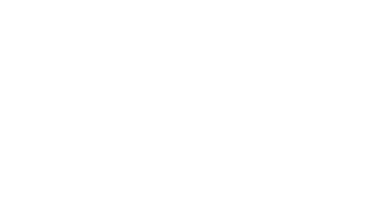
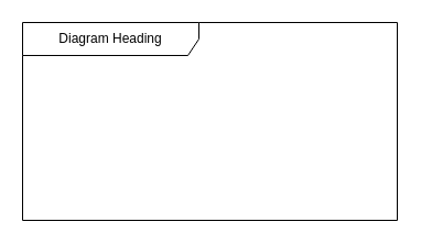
+ <mxCell id="2" value="Diagram Heading" style="shape=umlFrame;whiteSpace=wrap;html=1;pointerEvents=0;recursiveResize=0;container=1;collapsible=0;width=160;" vertex="1" parent="1"><mxGeometry x="20" y="20" width="340" height="180" as="geometry" /></mxCell>
